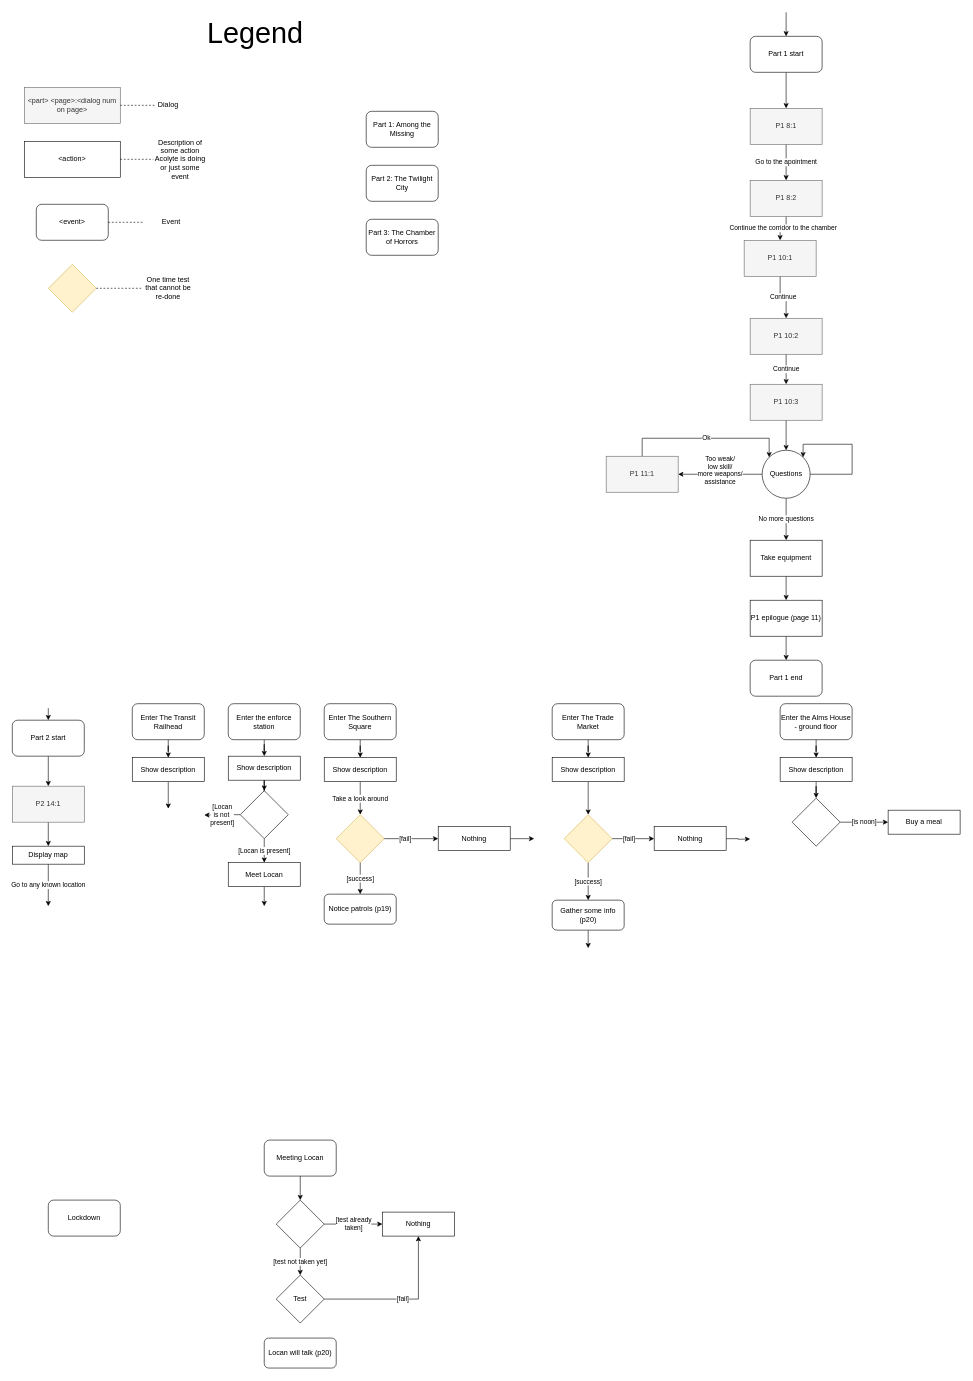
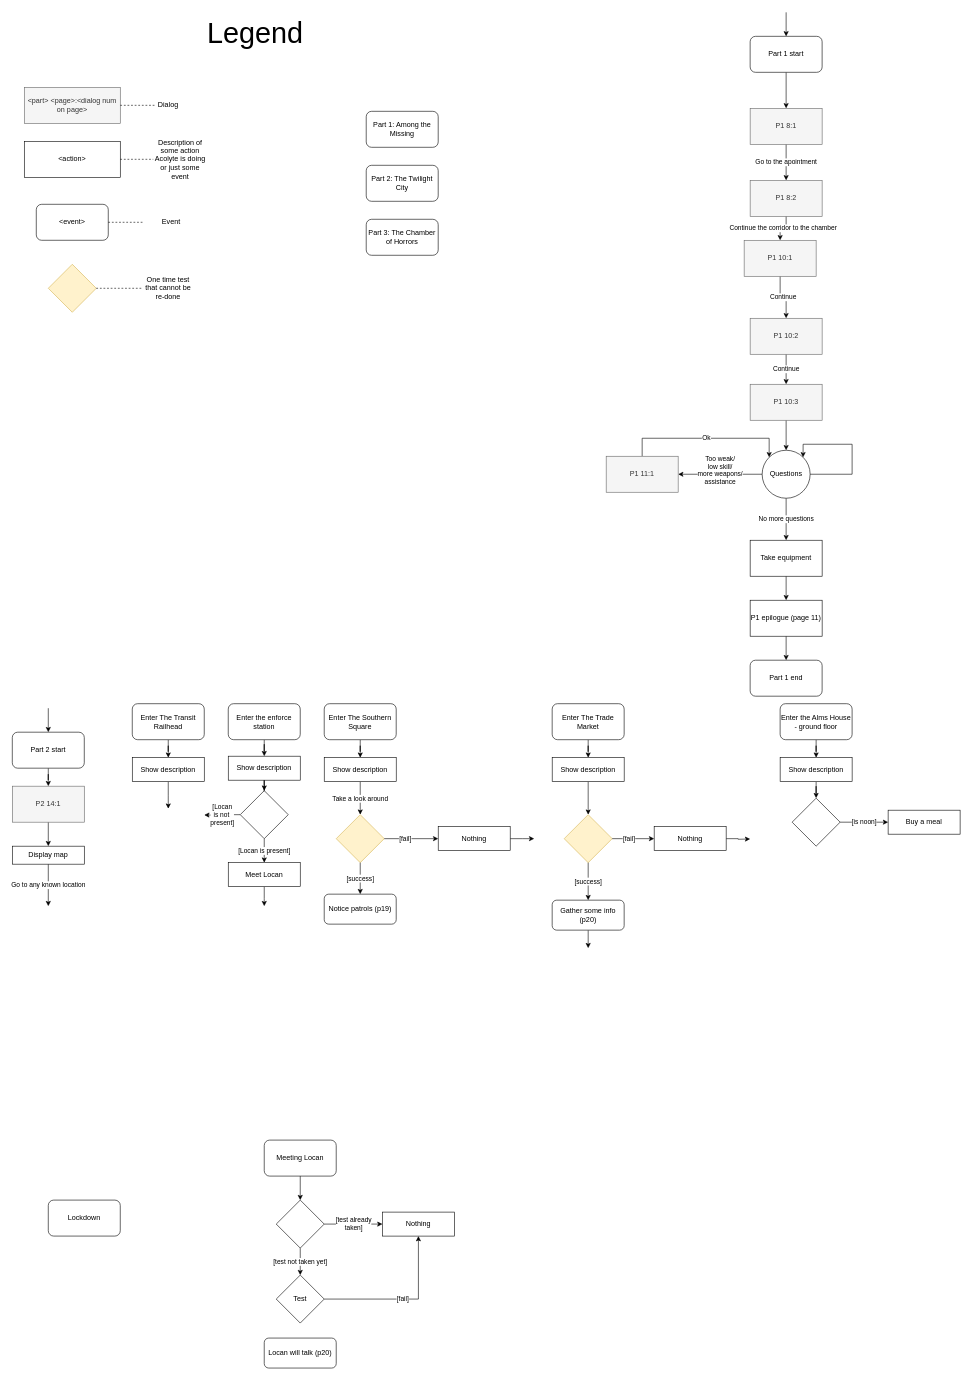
- <mxCell id="36" value="Part 2 start" style="rounded=1;whiteSpace=wrap;html=1;" vertex="1" parent="1"><mxGeometry x="20" y="1200" width="120" height="60" as="geometry" /></mxCell>
+ <mxCell id="36" value="Part 2 start" style="rounded=1;whiteSpace=wrap;html=1;" vertex="1" parent="1"><mxGeometry x="20" y="1220" width="120" height="60" as="geometry" /></mxCell>
